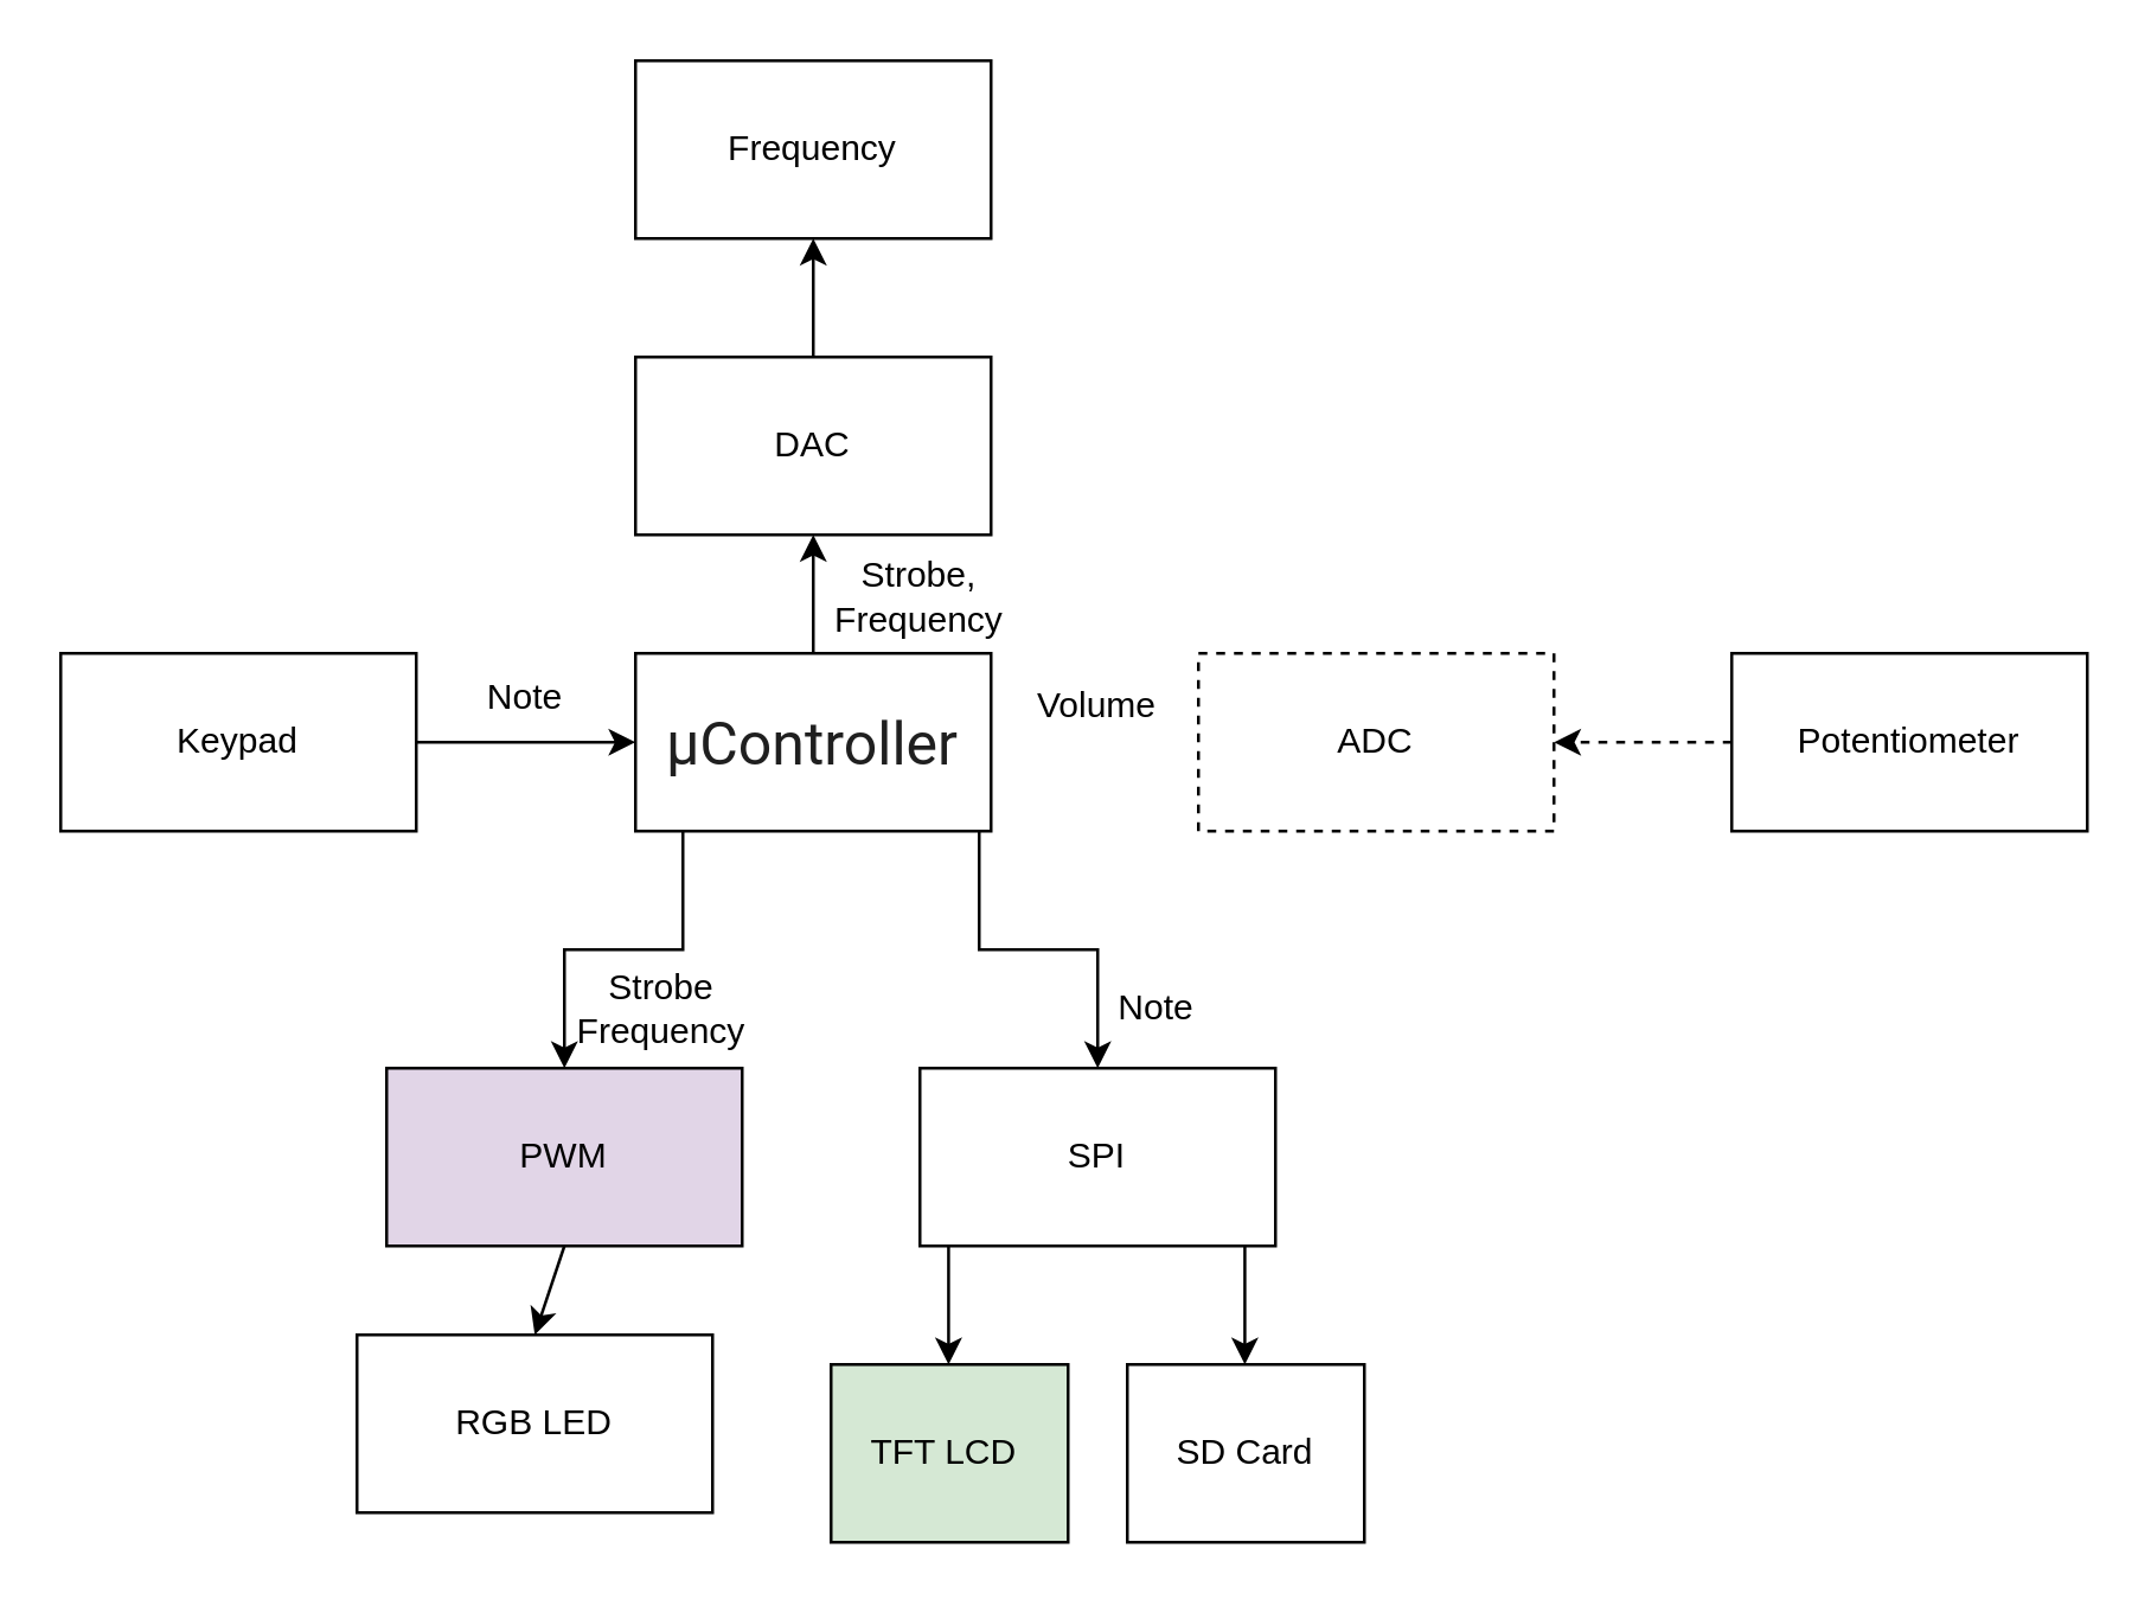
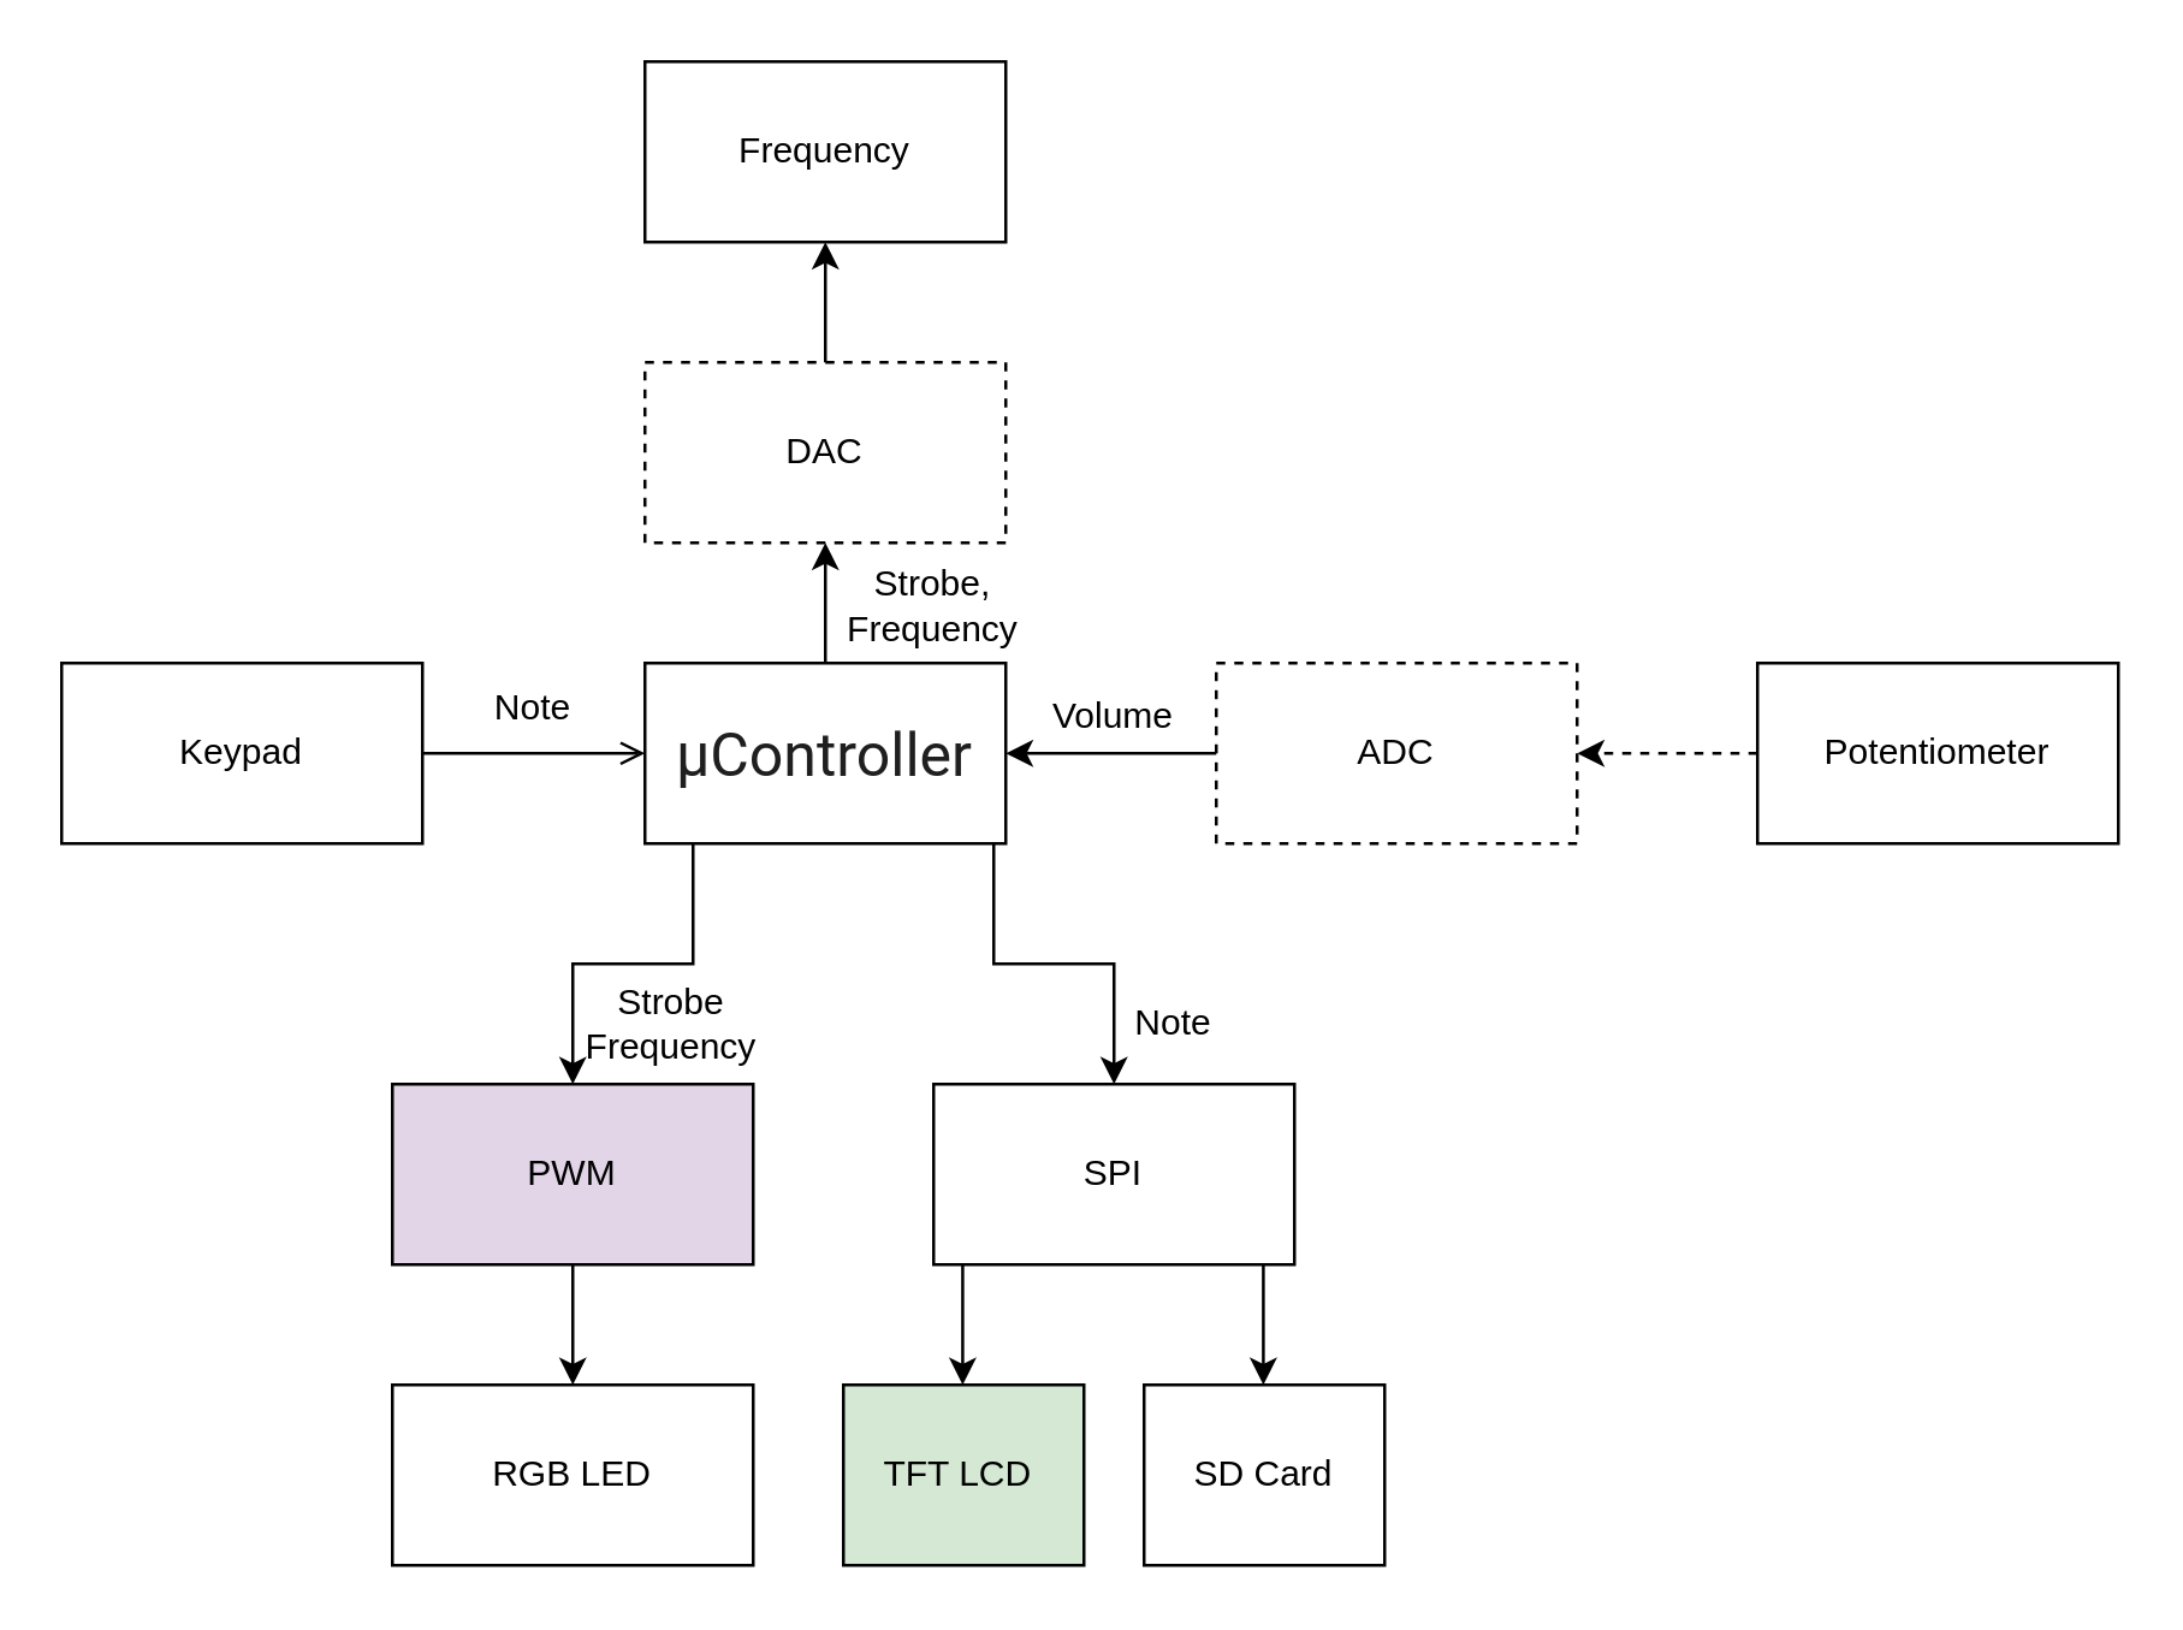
- <mxCell id="3" value="DAC" style="rounded=0;whiteSpace=wrap;html=1;" vertex="1" parent="1"><mxGeometry x="214" y="120" width="120" height="60" as="geometry" /></mxCell>
+ <mxCell id="3" value="DAC" style="rounded=0;whiteSpace=wrap;html=1;dashed=1;" vertex="1" parent="1"><mxGeometry x="214" y="120" width="120" height="60" as="geometry" /></mxCell>
- <mxCell id="8" value="" style="endArrow=classic;html=1;rounded=0;exitX=1;exitY=0.5;exitDx=0;exitDy=0;entryX=0;entryY=0.5;entryDx=0;entryDy=0;" edge="1" parent="1" source="7" target="2"><mxGeometry width="50" height="50" relative="1" as="geometry"><mxPoint x="190" y="310" as="sourcePoint" /><mxPoint x="240" y="260" as="targetPoint" /></mxGeometry></mxCell>
+ <mxCell id="8" value="" style="endArrow=open;html=1;rounded=0;exitX=1;exitY=0.5;exitDx=0;exitDy=0;entryX=0;entryY=0.5;entryDx=0;entryDy=0;" edge="1" parent="1" source="7" target="2"><mxGeometry width="50" height="50" relative="1" as="geometry"><mxPoint x="190" y="310" as="sourcePoint" /><mxPoint x="240" y="260" as="targetPoint" /></mxGeometry></mxCell>
+ <mxCell id="14" value="" style="endArrow=classic;html=1;rounded=0;exitX=0;exitY=0.5;exitDx=0;exitDy=0;entryX=1;entryY=0.5;entryDx=0;entryDy=0;" edge="1" parent="1" source="13" target="2"><mxGeometry width="50" height="50" relative="1" as="geometry"><mxPoint x="390" y="190" as="sourcePoint" /><mxPoint x="340" y="250" as="targetPoint" /></mxGeometry></mxCell>
- <mxCell id="19" value="RGB LED" style="rounded=0;whiteSpace=wrap;html=1;" vertex="1" parent="1"><mxGeometry x="120" y="450" width="120" height="60" as="geometry" /></mxCell>
+ <mxCell id="19" value="RGB LED" style="rounded=0;whiteSpace=wrap;html=1;" vertex="1" parent="1"><mxGeometry x="130" y="460" width="120" height="60" as="geometry" /></mxCell>
